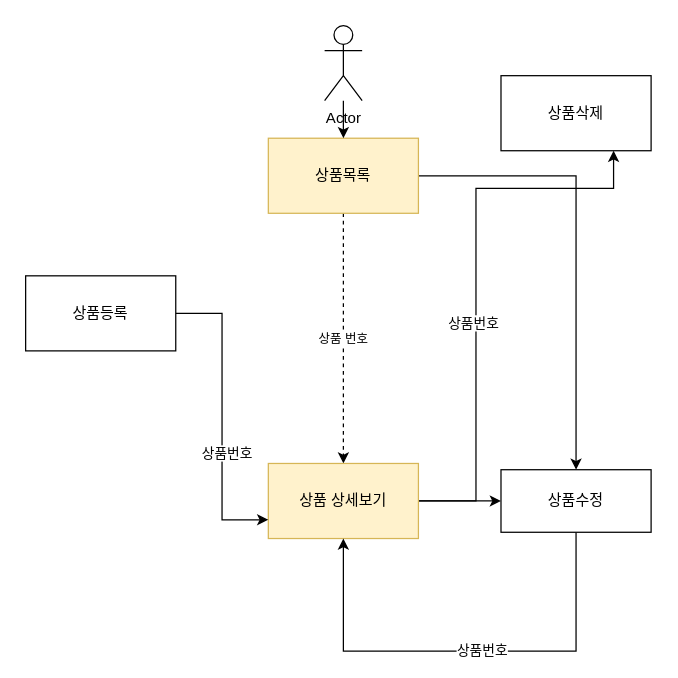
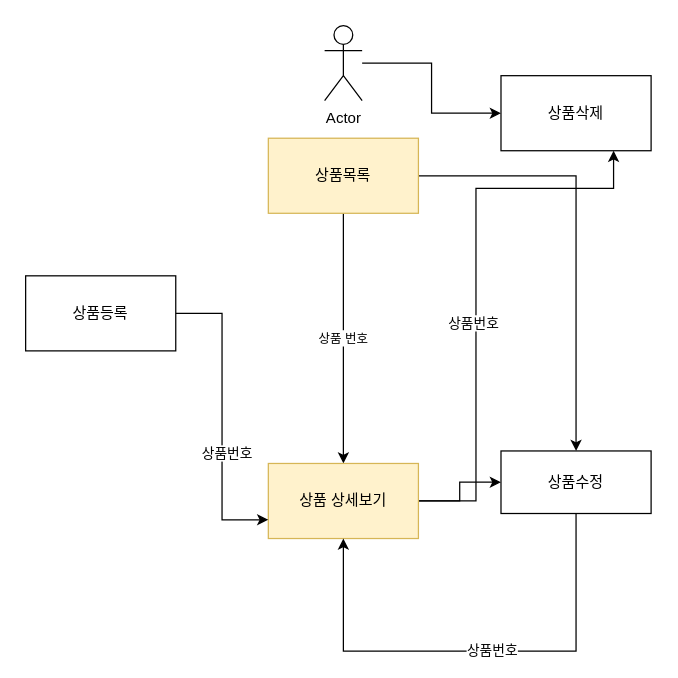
- <mxCell id="5" value="" style="edgeStyle=orthogonalEdgeStyle;rounded=0;orthogonalLoop=1;jettySize=auto;html=1;" edge="1" parent="1" source="6" target="4"><mxGeometry relative="1" as="geometry" /></mxCell>
+ <mxCell id="5" value="" style="edgeStyle=orthogonalEdgeStyle;rounded=0;orthogonalLoop=1;jettySize=auto;html=1;" edge="1" parent="1" source="6" target="17"><mxGeometry relative="1" as="geometry" /></mxCell>
- <mxCell id="2" value="&lt;font size=&quot;1&quot;&gt;상품 번호&lt;br&gt;&lt;/font&gt;" style="edgeStyle=orthogonalEdgeStyle;rounded=0;orthogonalLoop=1;jettySize=auto;html=1;dashed=1;" edge="1" parent="1" source="4" target="10"><mxGeometry relative="1" as="geometry" /></mxCell>
+ <mxCell id="2" value="&lt;font size=&quot;1&quot;&gt;상품 번호&lt;br&gt;&lt;/font&gt;" style="edgeStyle=orthogonalEdgeStyle;rounded=0;orthogonalLoop=1;jettySize=auto;html=1;" edge="1" parent="1" source="4" target="10"><mxGeometry relative="1" as="geometry" /></mxCell>
- <mxCell id="16" value="상품수정" style="rounded=0;whiteSpace=wrap;html=1;" vertex="1" parent="1"><mxGeometry x="400" y="375" width="120" height="50" as="geometry" /></mxCell>
+ <mxCell id="16" value="상품수정" style="rounded=0;whiteSpace=wrap;html=1;" vertex="1" parent="1"><mxGeometry x="400" y="360" width="120" height="50" as="geometry" /></mxCell>
